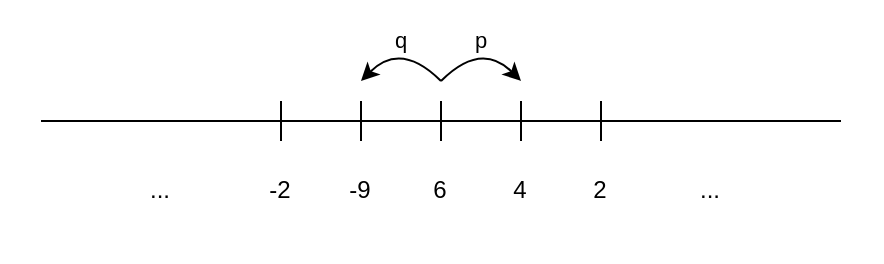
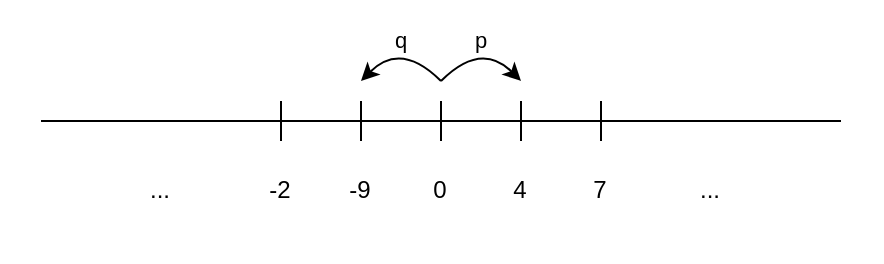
- <mxCell id="8" value="6" style="text;html=1;strokeColor=none;fillColor=none;align=center;verticalAlign=middle;whiteSpace=wrap;rounded=0;" parent="1" vertex="1"><mxGeometry x="210" y="80" width="20" height="30" as="geometry" /></mxCell>
+ <mxCell id="8" value="0" style="text;html=1;strokeColor=none;fillColor=none;align=center;verticalAlign=middle;whiteSpace=wrap;rounded=0;" parent="1" vertex="1"><mxGeometry x="210" y="80" width="20" height="30" as="geometry" /></mxCell>
- <mxCell id="10" value="2" style="text;html=1;strokeColor=none;fillColor=none;align=center;verticalAlign=middle;whiteSpace=wrap;rounded=0;" parent="1" vertex="1"><mxGeometry x="290" y="80" width="20" height="30" as="geometry" /></mxCell>
+ <mxCell id="10" value="7" style="text;html=1;strokeColor=none;fillColor=none;align=center;verticalAlign=middle;whiteSpace=wrap;rounded=0;" parent="1" vertex="1"><mxGeometry x="290" y="80" width="20" height="30" as="geometry" /></mxCell>
